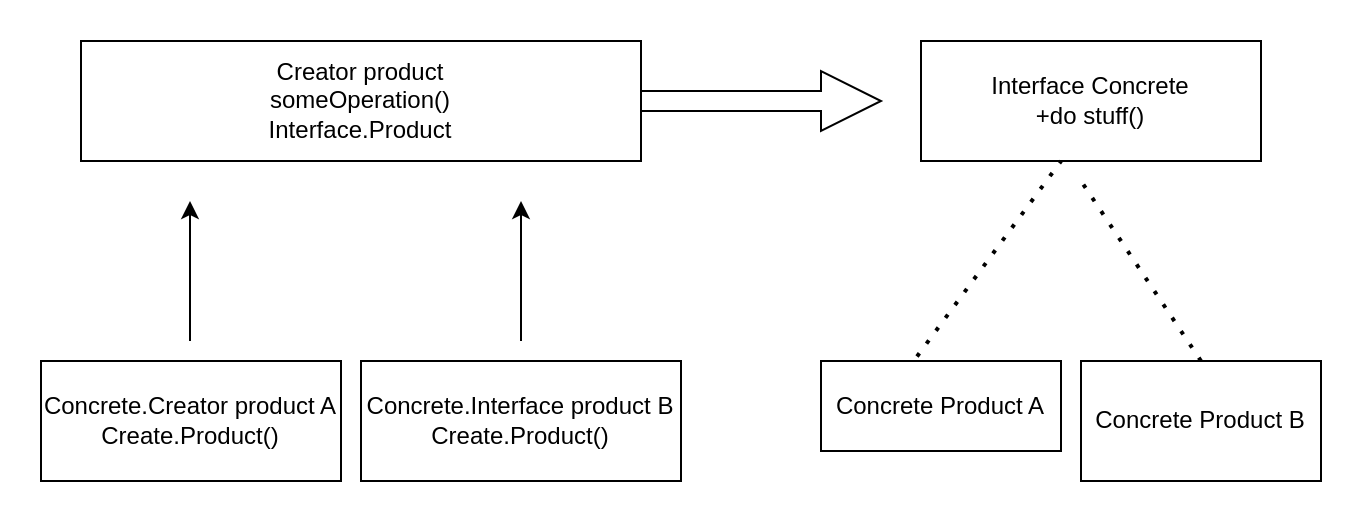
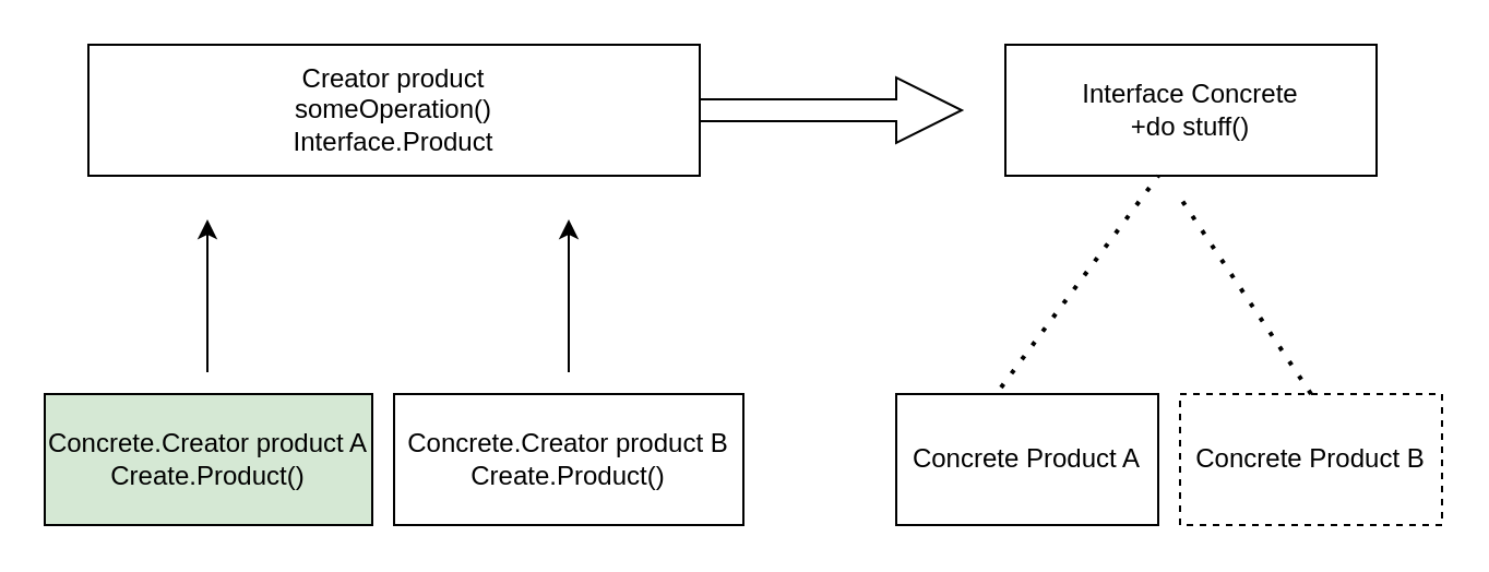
- <mxCell id="8" value="Concrete Product A" style="rounded=0;whiteSpace=wrap;html=1;" vertex="1" parent="1"><mxGeometry x="410" y="180" width="120" height="45" as="geometry" /></mxCell>
+ <mxCell id="8" value="Concrete Product A" style="rounded=0;whiteSpace=wrap;html=1;" vertex="1" parent="1"><mxGeometry x="410" y="180" width="120" height="60" as="geometry" /></mxCell>
- <mxCell id="3" value="Concrete.Creator product A&lt;div&gt;Create.Product()&lt;/div&gt;" style="rounded=0;whiteSpace=wrap;html=1;" vertex="1" parent="1"><mxGeometry x="20" y="180" width="150" height="60" as="geometry" /></mxCell>
+ <mxCell id="3" value="Concrete.Creator product A&lt;div&gt;Create.Product()&lt;/div&gt;" style="rounded=0;whiteSpace=wrap;html=1;fillColor=#d5e8d4;" vertex="1" parent="1"><mxGeometry x="20" y="180" width="150" height="60" as="geometry" /></mxCell>
- <mxCell id="2" value="Concrete.Interface product B&lt;div&gt;Create.Product()&lt;/div&gt;" style="rounded=0;whiteSpace=wrap;html=1;" vertex="1" parent="1"><mxGeometry x="180" y="180" width="160" height="60" as="geometry" /></mxCell>
+ <mxCell id="2" value="Concrete.Creator product B&lt;div&gt;Create.Product()&lt;/div&gt;" style="rounded=0;whiteSpace=wrap;html=1;" vertex="1" parent="1"><mxGeometry x="180" y="180" width="160" height="60" as="geometry" /></mxCell>
- <mxCell id="9" value="Concrete Product B" style="rounded=0;whiteSpace=wrap;html=1;" vertex="1" parent="1"><mxGeometry x="540" y="180" width="120" height="60" as="geometry" /></mxCell>
+ <mxCell id="9" value="Concrete Product B" style="rounded=0;whiteSpace=wrap;html=1;dashed=1;" vertex="1" parent="1"><mxGeometry x="540" y="180" width="120" height="60" as="geometry" /></mxCell>
